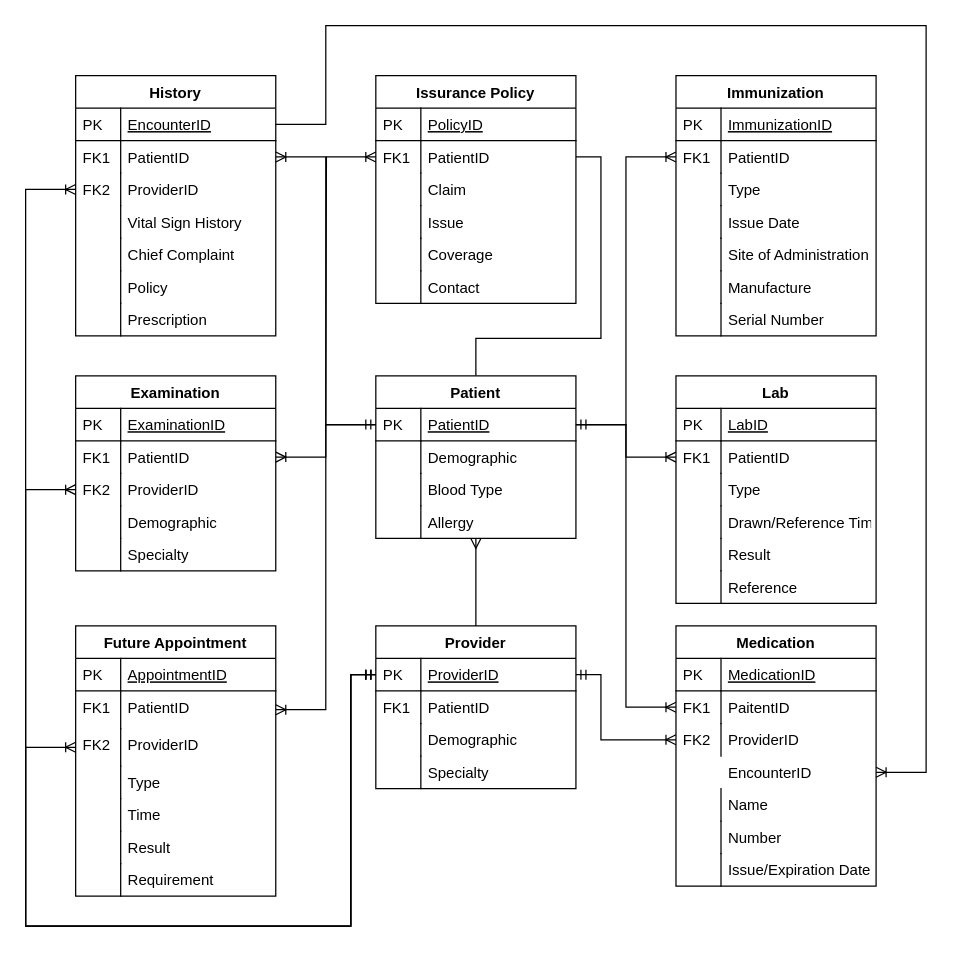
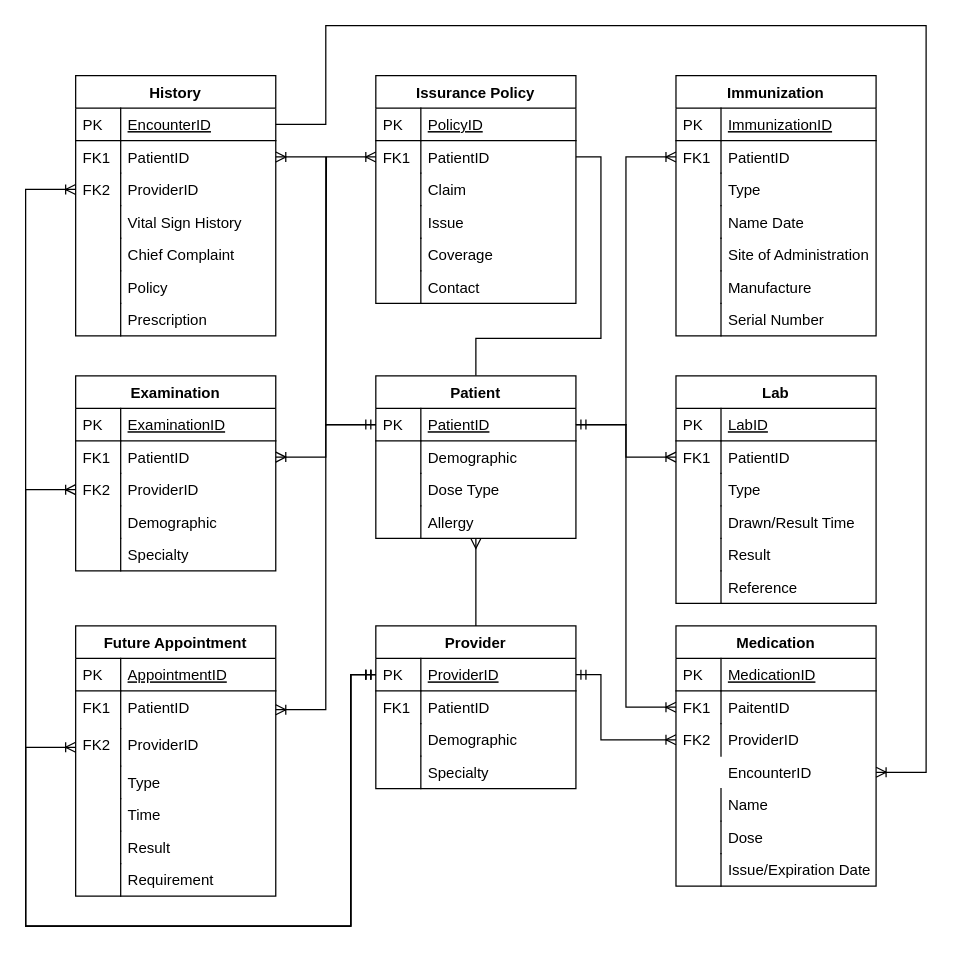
- <mxCell id="94" value="Issue Date" style="shape=partialRectangle;top=0;left=0;right=0;bottom=0;align=left;verticalAlign=top;fillColor=none;spacingLeft=40;spacingRight=4;overflow=hidden;rotatable=0;points=[[0,0.5],[1,0.5]];portConstraint=eastwest;dropTarget=0;rounded=0;shadow=0;strokeWidth=1;" parent="87" vertex="1"><mxGeometry y="104" width="160" height="26" as="geometry" /></mxCell>
+ <mxCell id="94" value="Name Date" style="shape=partialRectangle;top=0;left=0;right=0;bottom=0;align=left;verticalAlign=top;fillColor=none;spacingLeft=40;spacingRight=4;overflow=hidden;rotatable=0;points=[[0,0.5],[1,0.5]];portConstraint=eastwest;dropTarget=0;rounded=0;shadow=0;strokeWidth=1;" parent="87" vertex="1"><mxGeometry y="104" width="160" height="26" as="geometry" /></mxCell>
- <mxCell id="8" value="Blood Type" style="shape=partialRectangle;top=0;left=0;right=0;bottom=0;align=left;verticalAlign=top;fillColor=none;spacingLeft=40;spacingRight=4;overflow=hidden;rotatable=0;points=[[0,0.5],[1,0.5]];portConstraint=eastwest;dropTarget=0;rounded=0;shadow=0;strokeWidth=1;" parent="3" vertex="1"><mxGeometry y="78" width="160" height="26" as="geometry" /></mxCell>
+ <mxCell id="8" value="Dose Type" style="shape=partialRectangle;top=0;left=0;right=0;bottom=0;align=left;verticalAlign=top;fillColor=none;spacingLeft=40;spacingRight=4;overflow=hidden;rotatable=0;points=[[0,0.5],[1,0.5]];portConstraint=eastwest;dropTarget=0;rounded=0;shadow=0;strokeWidth=1;" parent="3" vertex="1"><mxGeometry y="78" width="160" height="26" as="geometry" /></mxCell>
- <mxCell id="39" value="Drawn/Reference Time" style="shape=partialRectangle;top=0;left=0;right=0;bottom=0;align=left;verticalAlign=top;fillColor=none;spacingLeft=40;spacingRight=4;overflow=hidden;rotatable=0;points=[[0,0.5],[1,0.5]];portConstraint=eastwest;dropTarget=0;rounded=0;shadow=0;strokeWidth=1;" parent="32" vertex="1"><mxGeometry y="104" width="160" height="26" as="geometry" /></mxCell>
+ <mxCell id="39" value="Drawn/Result Time" style="shape=partialRectangle;top=0;left=0;right=0;bottom=0;align=left;verticalAlign=top;fillColor=none;spacingLeft=40;spacingRight=4;overflow=hidden;rotatable=0;points=[[0,0.5],[1,0.5]];portConstraint=eastwest;dropTarget=0;rounded=0;shadow=0;strokeWidth=1;" parent="32" vertex="1"><mxGeometry y="104" width="160" height="26" as="geometry" /></mxCell>
- <mxCell id="83" value="Number" style="shape=partialRectangle;top=0;left=0;right=0;bottom=0;align=left;verticalAlign=top;fillColor=none;spacingLeft=40;spacingRight=4;overflow=hidden;rotatable=0;points=[[0,0.5],[1,0.5]];portConstraint=eastwest;dropTarget=0;rounded=0;shadow=0;strokeWidth=1;" parent="73" vertex="1"><mxGeometry y="156" width="160" height="26" as="geometry" /></mxCell>
+ <mxCell id="83" value="Dose" style="shape=partialRectangle;top=0;left=0;right=0;bottom=0;align=left;verticalAlign=top;fillColor=none;spacingLeft=40;spacingRight=4;overflow=hidden;rotatable=0;points=[[0,0.5],[1,0.5]];portConstraint=eastwest;dropTarget=0;rounded=0;shadow=0;strokeWidth=1;" parent="73" vertex="1"><mxGeometry y="156" width="160" height="26" as="geometry" /></mxCell>
